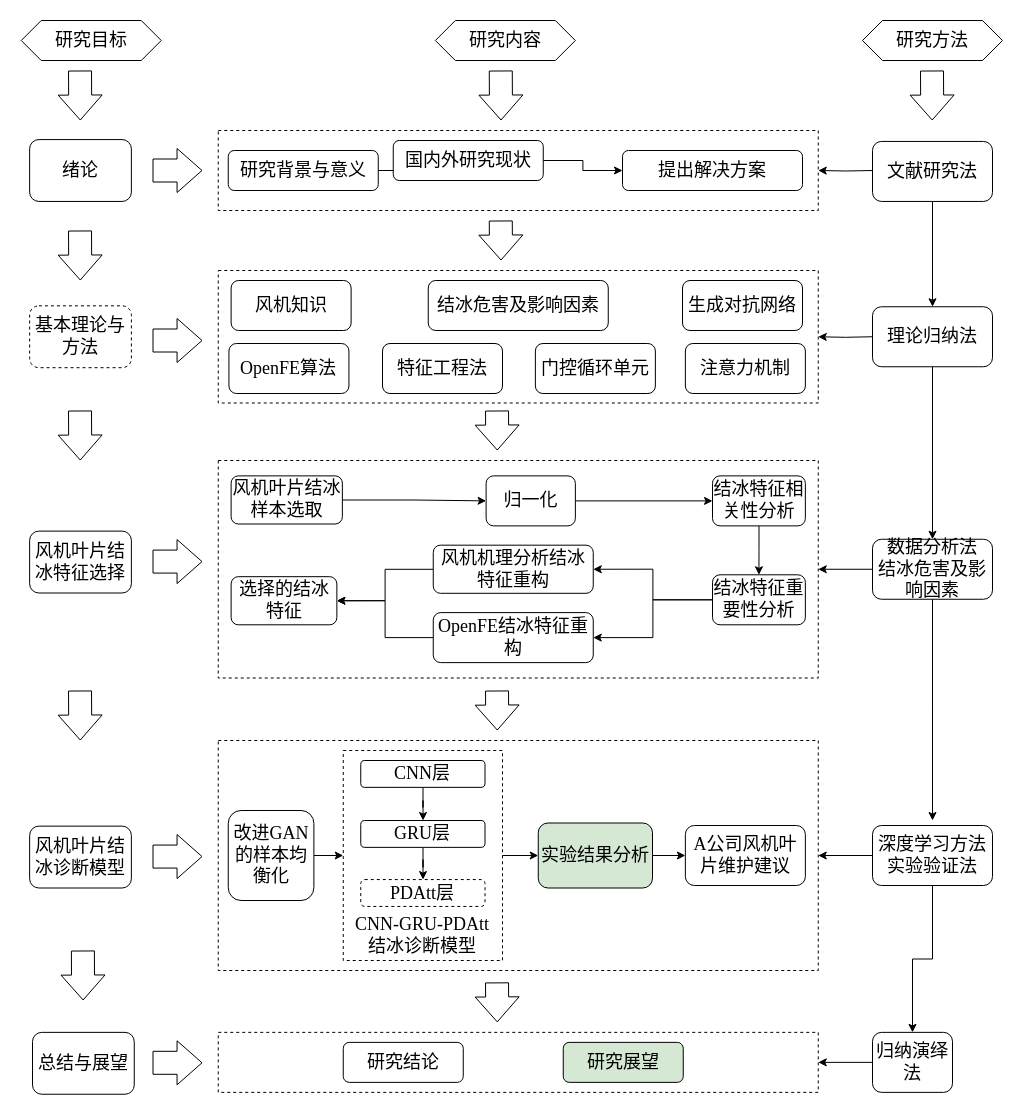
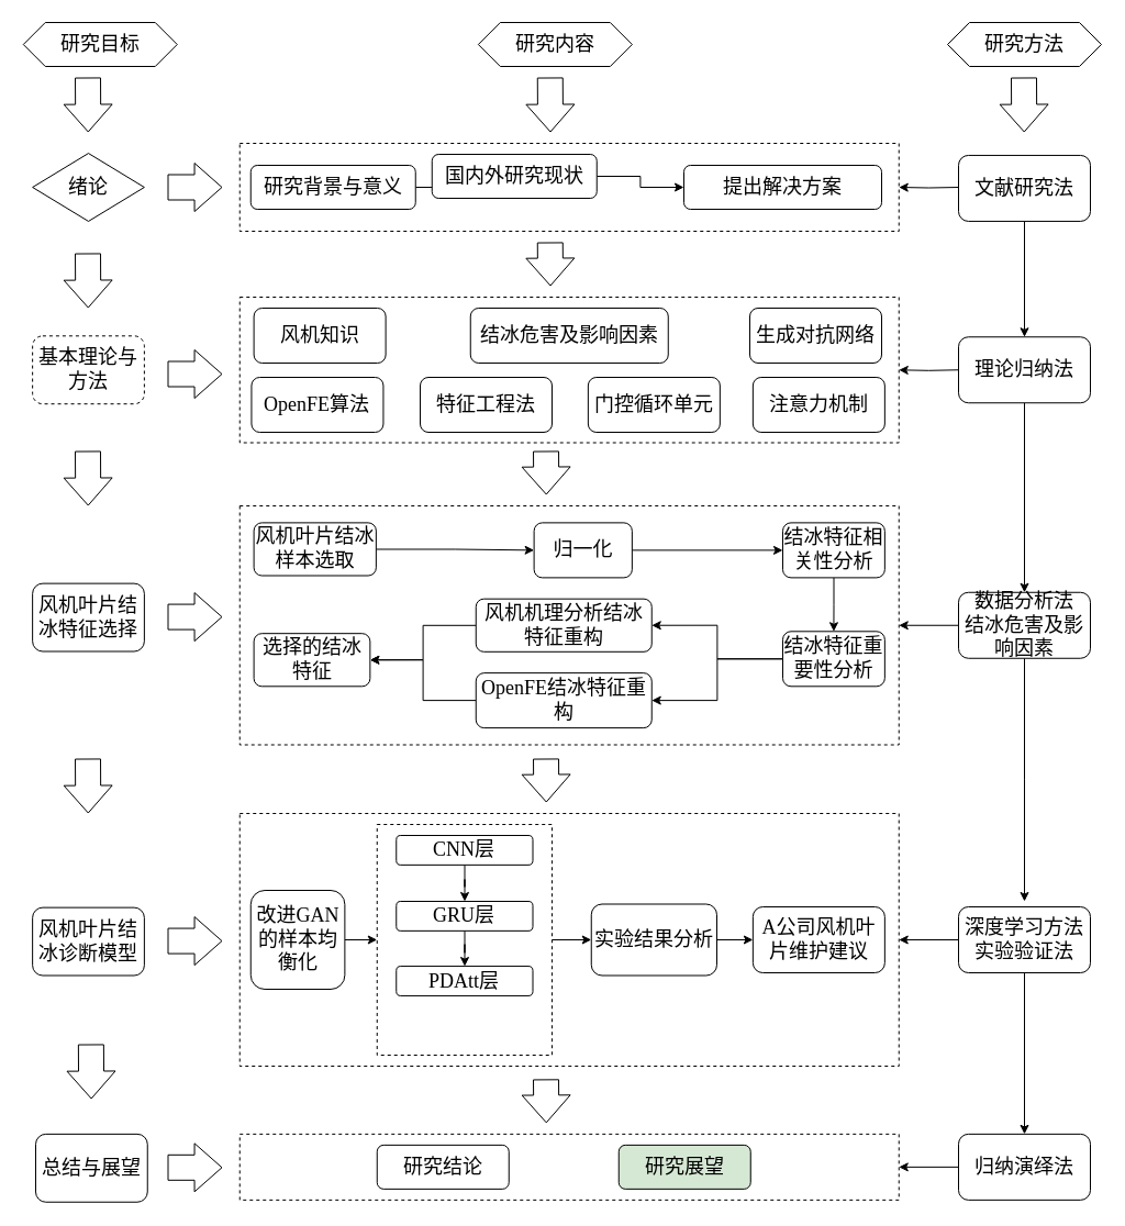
- <mxCell id="32" value="&lt;span style=&quot;font-size: 18px;&quot;&gt;&lt;font face=&quot;SimSun&quot;&gt;绪论&lt;/font&gt;&lt;/span&gt;" style="rounded=1;whiteSpace=wrap;html=1;" parent="1" vertex="1"><mxGeometry x="29.13" y="139.07" width="101.75" height="61.87" as="geometry" /></mxCell>
+ <mxCell id="32" value="&lt;span style=&quot;font-size: 18px;&quot;&gt;&lt;font face=&quot;SimSun&quot;&gt;绪论&lt;/font&gt;&lt;/span&gt;" style="rhombus;whiteSpace=wrap;html=1;" parent="1" vertex="1"><mxGeometry x="29.13" y="139.07" width="101.75" height="61.87" as="geometry" /></mxCell>
- <mxCell id="23" value="&lt;span style=&quot;font-size: 18px;&quot;&gt;&lt;font face=&quot;SimSun&quot;&gt;实验结果分析&lt;/font&gt;&lt;/span&gt;" style="rounded=1;whiteSpace=wrap;html=1;fillColor=#d5e8d4;" parent="1" vertex="1"><mxGeometry x="537.75" y="822.5" width="114.25" height="65" as="geometry" /></mxCell>
+ <mxCell id="23" value="&lt;span style=&quot;font-size: 18px;&quot;&gt;&lt;font face=&quot;SimSun&quot;&gt;实验结果分析&lt;/font&gt;&lt;/span&gt;" style="rounded=1;whiteSpace=wrap;html=1;" parent="1" vertex="1"><mxGeometry x="537.75" y="822.5" width="114.25" height="65" as="geometry" /></mxCell>
- <mxCell id="52" value="&lt;span style=&quot;font-size: 18px;&quot;&gt;&lt;font face=&quot;Times New Roman&quot;&gt;PDAtt&lt;/font&gt;&lt;font face=&quot;SimSun&quot;&gt;层&lt;/font&gt;&lt;/span&gt;" style="rounded=1;whiteSpace=wrap;html=1;dashed=1;" parent="1" vertex="1"><mxGeometry x="360.25" y="879.07" width="124.25" height="26.87" as="geometry" /></mxCell>
+ <mxCell id="52" value="&lt;span style=&quot;font-size: 18px;&quot;&gt;&lt;font face=&quot;Times New Roman&quot;&gt;PDAtt&lt;/font&gt;&lt;font face=&quot;SimSun&quot;&gt;层&lt;/font&gt;&lt;/span&gt;" style="rounded=1;whiteSpace=wrap;html=1;" parent="1" vertex="1"><mxGeometry x="360.25" y="879.07" width="124.25" height="26.87" as="geometry" /></mxCell>
- <mxCell id="28" value="&lt;span style=&quot;font-size: 18px;&quot;&gt;&lt;font face=&quot;Times New Roman&quot;&gt;CNN-GRU-PDAtt&lt;/font&gt;&lt;font face=&quot;SimSun&quot;&gt;结冰诊断模型&lt;/font&gt;&lt;/span&gt;" style="rounded=1;whiteSpace=wrap;html=1;opacity=0;" parent="1" vertex="1"><mxGeometry x="348.45" y="915" width="147.85" height="40" as="geometry" /></mxCell>
- <mxCell id="74" value="&lt;span style=&quot;font-size: 18px;&quot;&gt;&lt;font face=&quot;SimSun&quot;&gt;归纳演绎法&lt;/font&gt;&lt;/span&gt;" style="rounded=1;whiteSpace=wrap;html=1;" parent="1" vertex="1"><mxGeometry x="872" y="1031.87" width="80" height="60" as="geometry" /></mxCell>
+ <mxCell id="74" value="&lt;span style=&quot;font-size: 18px;&quot;&gt;&lt;font face=&quot;SimSun&quot;&gt;归纳演绎法&lt;/font&gt;&lt;/span&gt;" style="rounded=1;whiteSpace=wrap;html=1;" parent="1" vertex="1"><mxGeometry x="872" y="1031.87" width="120" height="60" as="geometry" /></mxCell>
